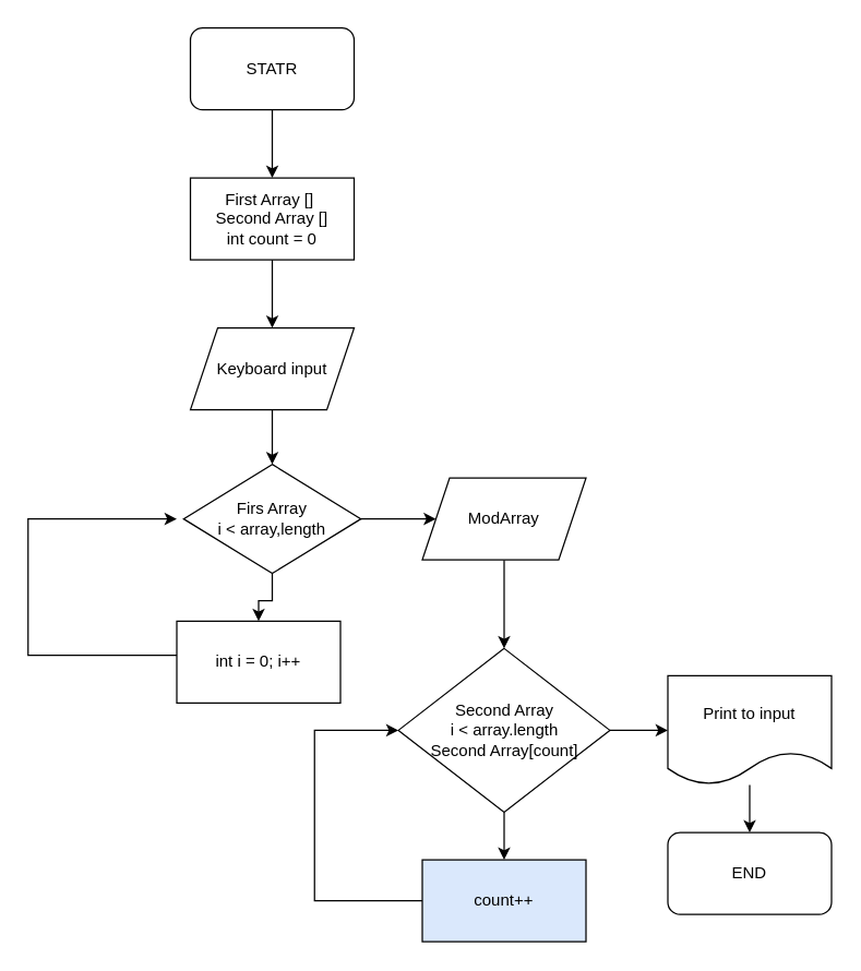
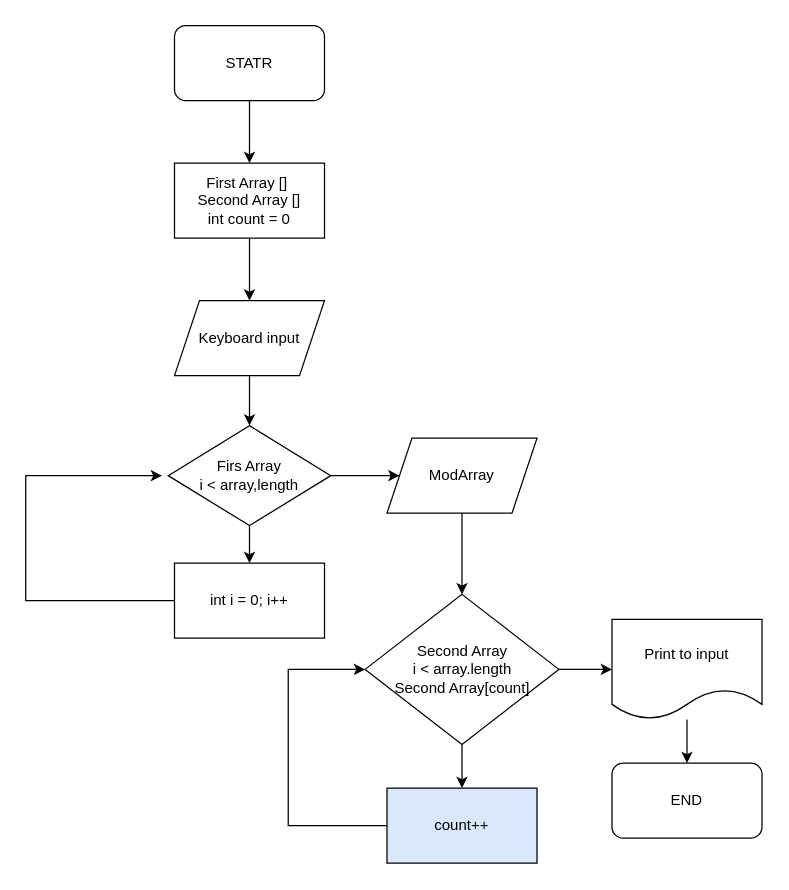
- <mxCell id="12" value="int i = 0; i++" style="rounded=0;whiteSpace=wrap;html=1;" vertex="1" parent="1"><mxGeometry x="129" y="455" width="120" height="60" as="geometry" /></mxCell>
+ <mxCell id="12" value="int i = 0; i++" style="rounded=0;whiteSpace=wrap;html=1;" vertex="1" parent="1"><mxGeometry x="139" y="450" width="120" height="60" as="geometry" /></mxCell>
